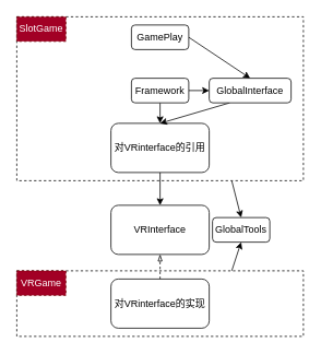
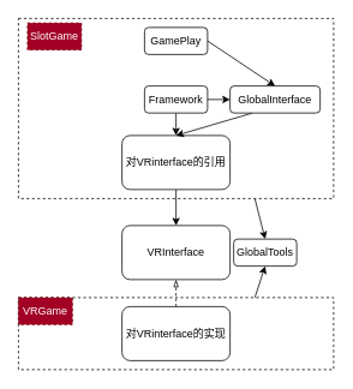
- <mxCell id="8" value="SlotGame" style="text;html=1;strokeColor=#6F0000;fillColor=#a20025;align=center;verticalAlign=middle;whiteSpace=wrap;rounded=0;dashed=1;fontColor=#ffffff;" vertex="1" parent="1"><mxGeometry x="20" y="20" width="60" height="30" as="geometry" /></mxCell>
+ <mxCell id="8" value="SlotGame" style="text;html=1;strokeColor=#6F0000;fillColor=#a20025;align=center;verticalAlign=middle;whiteSpace=wrap;rounded=0;dashed=1;fontColor=#ffffff;" vertex="1" parent="1"><mxGeometry x="30" y="25" width="60" height="30" as="geometry" /></mxCell>
